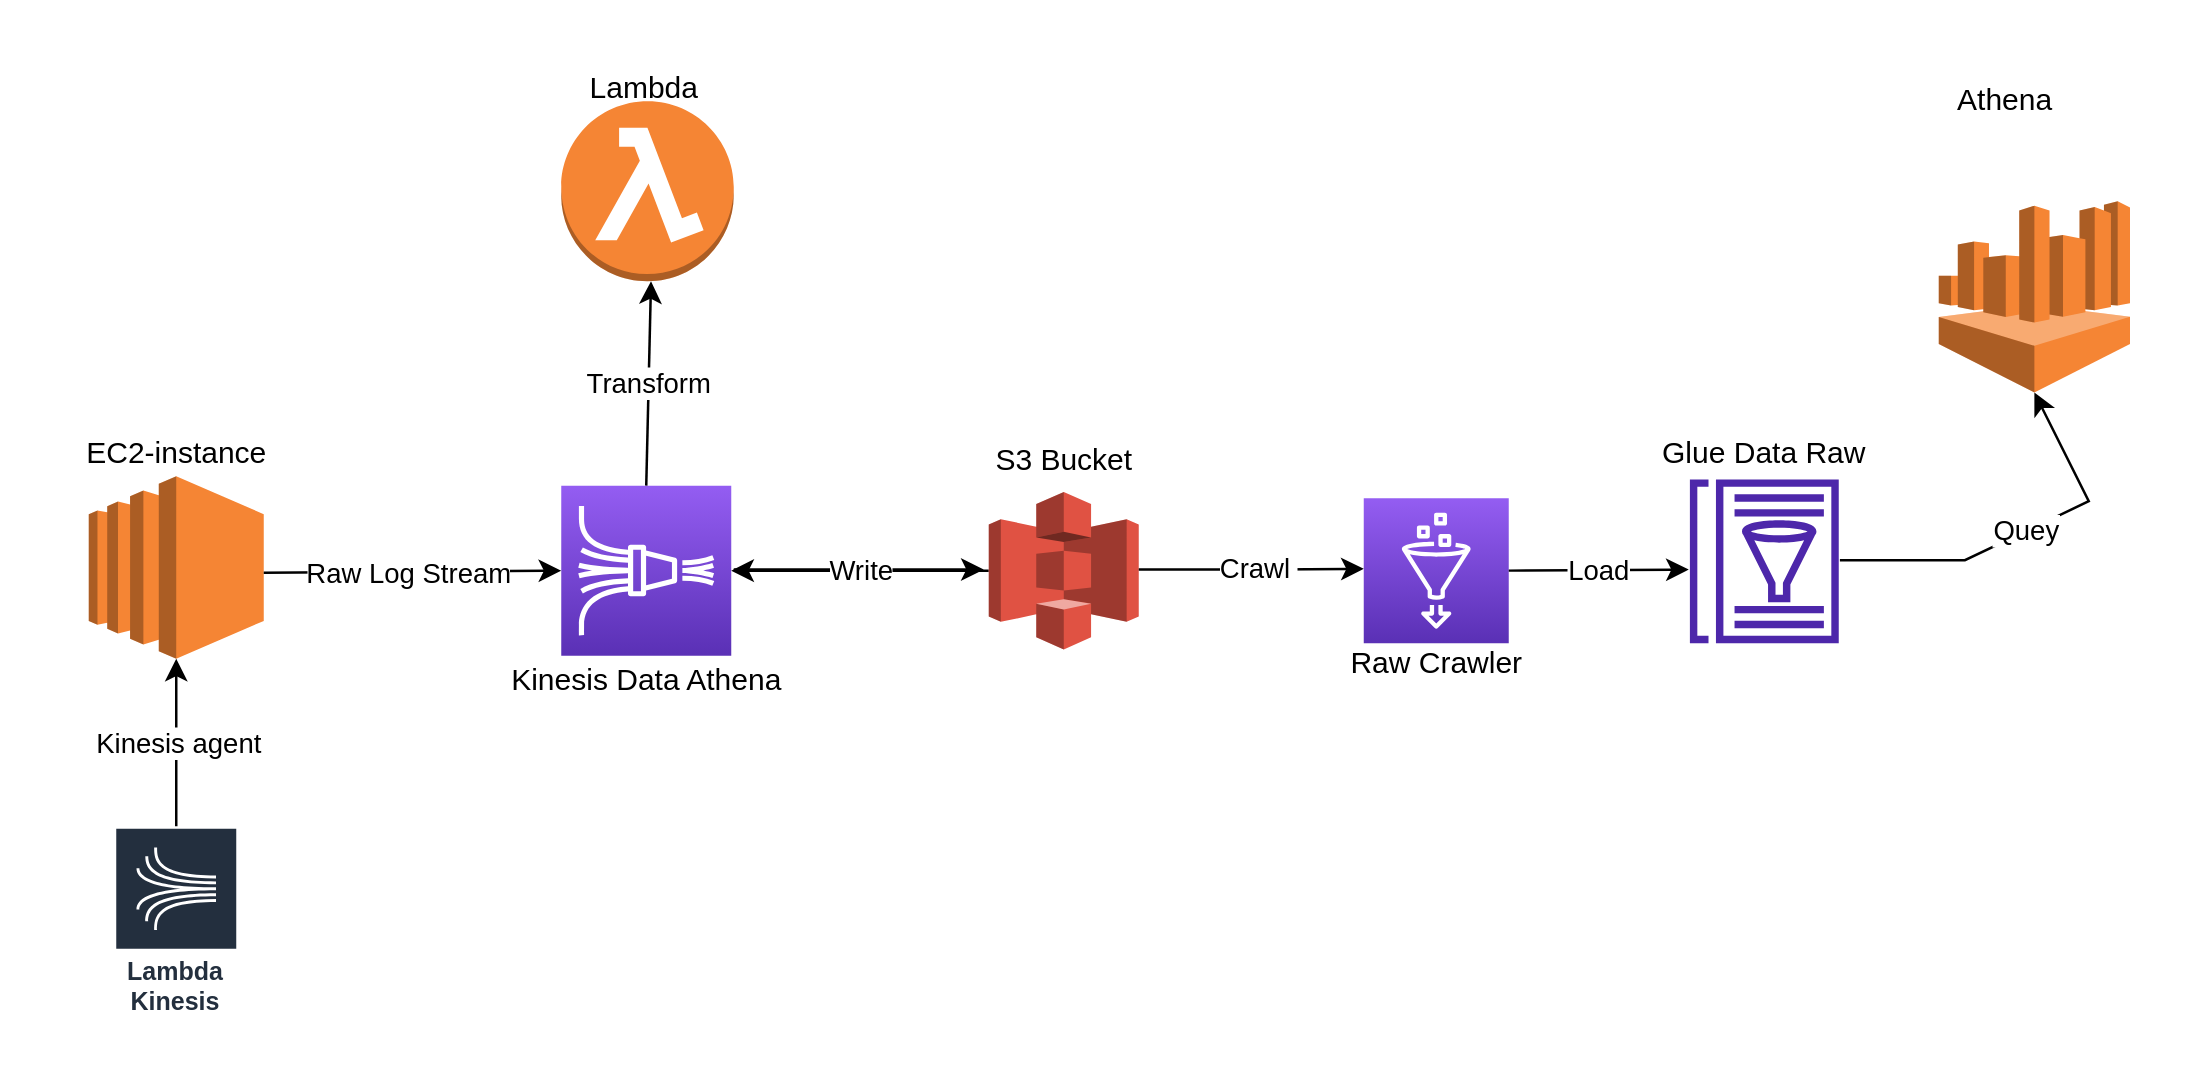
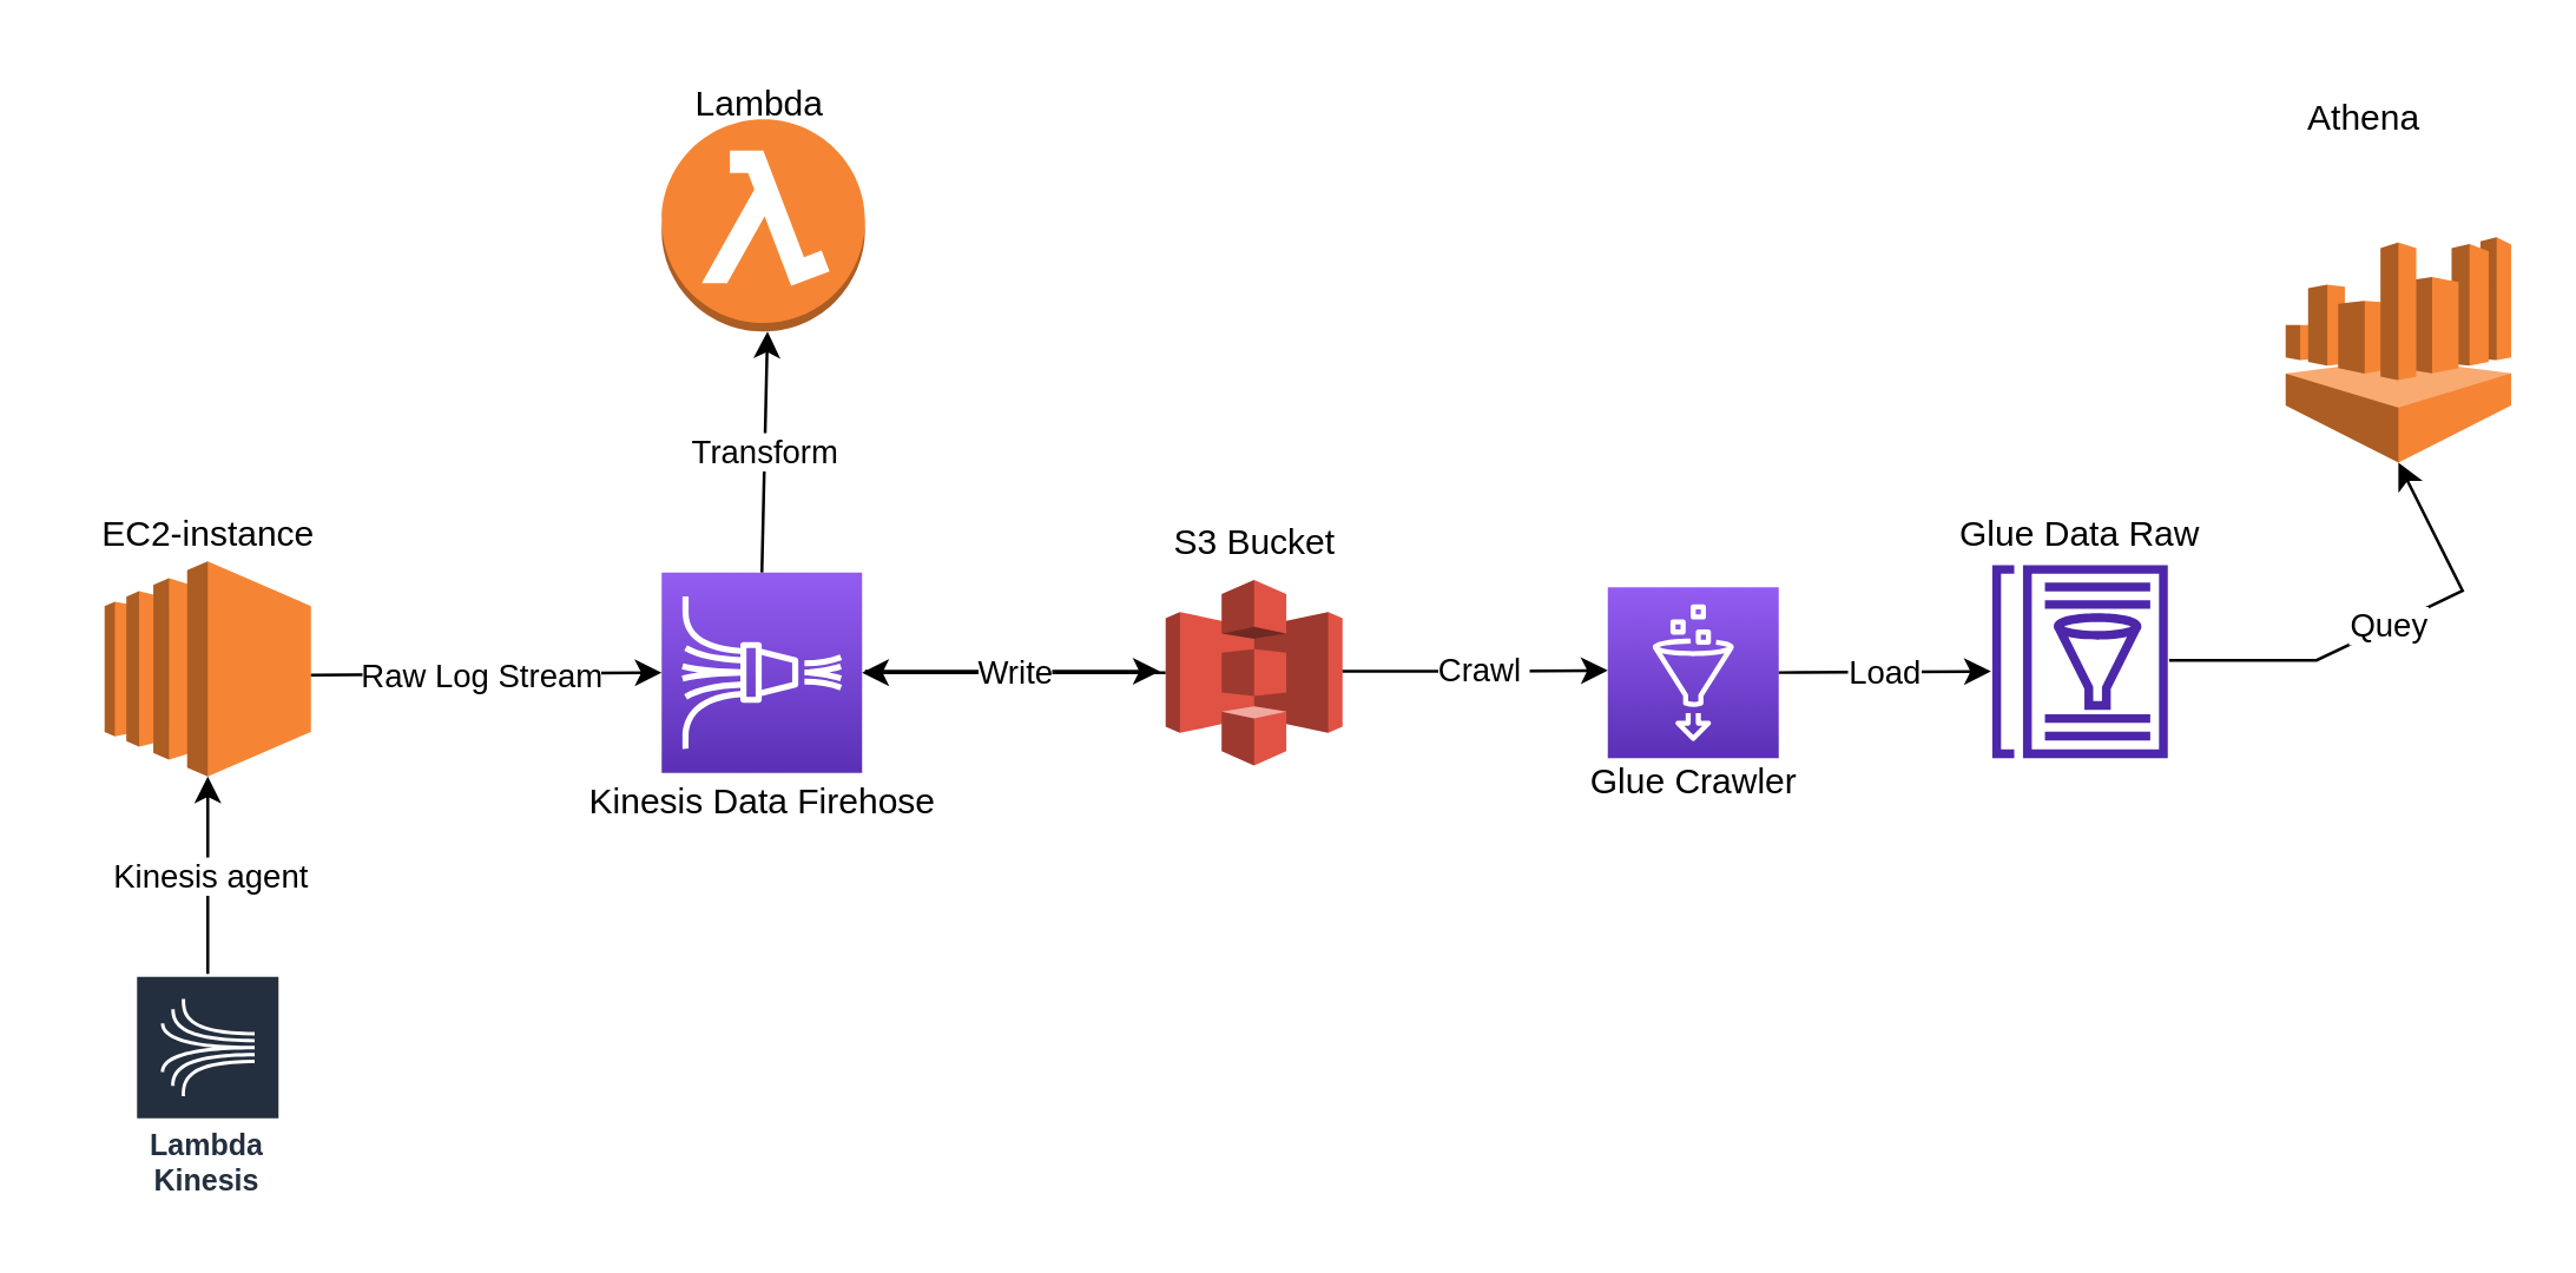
- <mxCell id="28" value="Raw Crawler" style="text;html=1;align=center;verticalAlign=middle;resizable=0;points=[];autosize=1;strokeColor=none;fillColor=none;" parent="1" vertex="1"><mxGeometry x="529" y="250" width="90" height="30" as="geometry" /></mxCell>
+ <mxCell id="28" value="Glue Crawler" style="text;html=1;align=center;verticalAlign=middle;resizable=0;points=[];autosize=1;strokeColor=none;fillColor=none;" parent="1" vertex="1"><mxGeometry x="529" y="250" width="90" height="30" as="geometry" /></mxCell>
- <mxCell id="26" value="Kinesis Data Athena" style="text;html=1;align=center;verticalAlign=middle;resizable=0;points=[];autosize=1;strokeColor=none;fillColor=none;" parent="1" vertex="1"><mxGeometry x="188" y="256.75" width="140" height="30" as="geometry" /></mxCell>
+ <mxCell id="26" value="Kinesis Data Firehose" style="text;html=1;align=center;verticalAlign=middle;resizable=0;points=[];autosize=1;strokeColor=none;fillColor=none;" parent="1" vertex="1"><mxGeometry x="188" y="256.75" width="140" height="30" as="geometry" /></mxCell>
